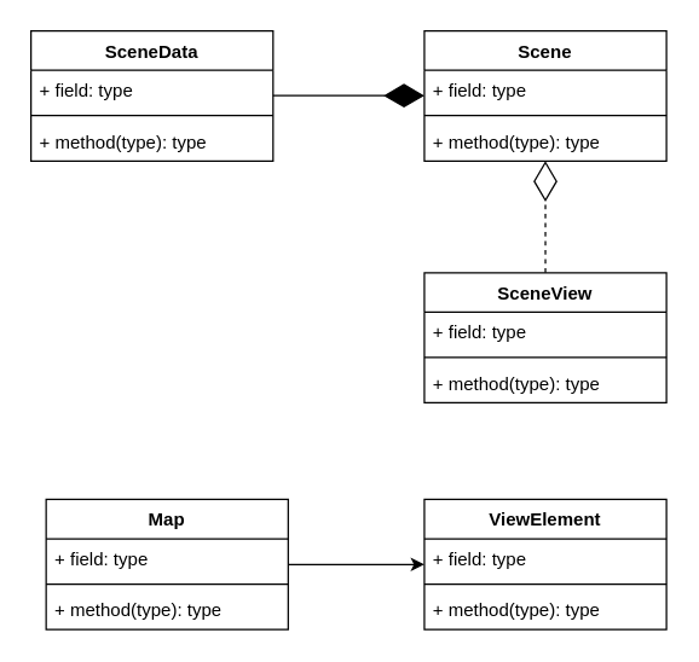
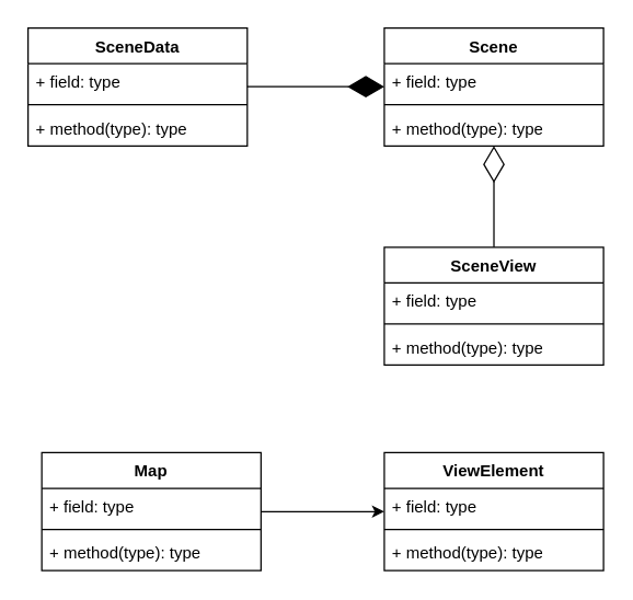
- <mxCell id="10" value="" style="endArrow=diamondThin;endFill=0;endSize=24;html=1;rounded=0;entryX=0.5;entryY=1;entryDx=0;entryDy=0;dashed=1;" parent="1" source="6" target="2" edge="1"><mxGeometry width="160" relative="1" as="geometry"><mxPoint x="280" y="240" as="sourcePoint" /><mxPoint x="440" y="240" as="targetPoint" /></mxGeometry></mxCell>
+ <mxCell id="10" value="" style="endArrow=diamondThin;endFill=0;endSize=24;html=1;rounded=0;entryX=0.5;entryY=1;entryDx=0;entryDy=0;" parent="1" source="6" target="2" edge="1"><mxGeometry width="160" relative="1" as="geometry"><mxPoint x="280" y="240" as="sourcePoint" /><mxPoint x="440" y="240" as="targetPoint" /></mxGeometry></mxCell>
